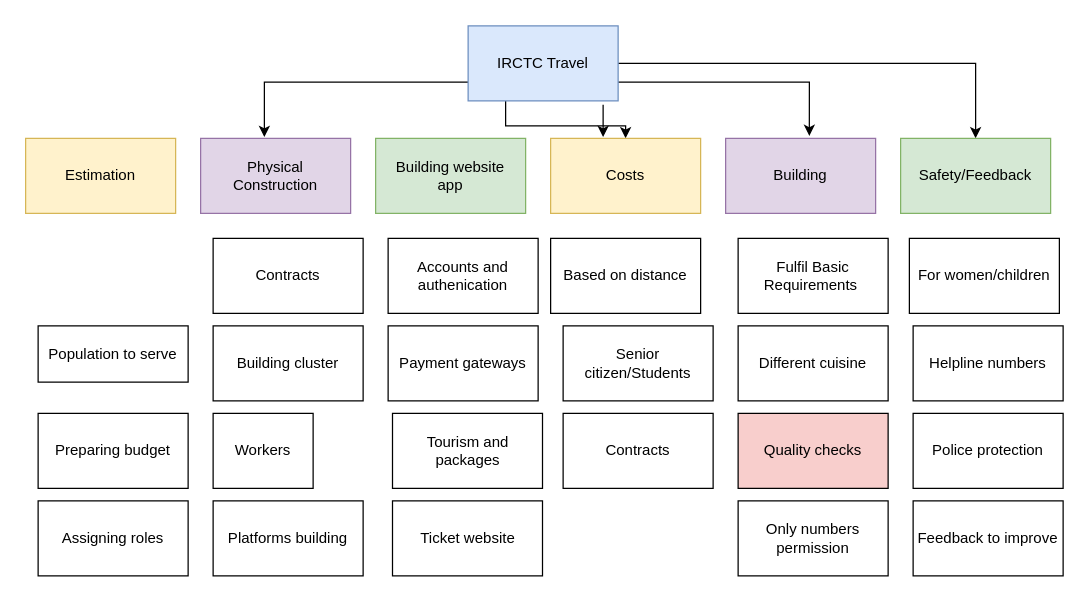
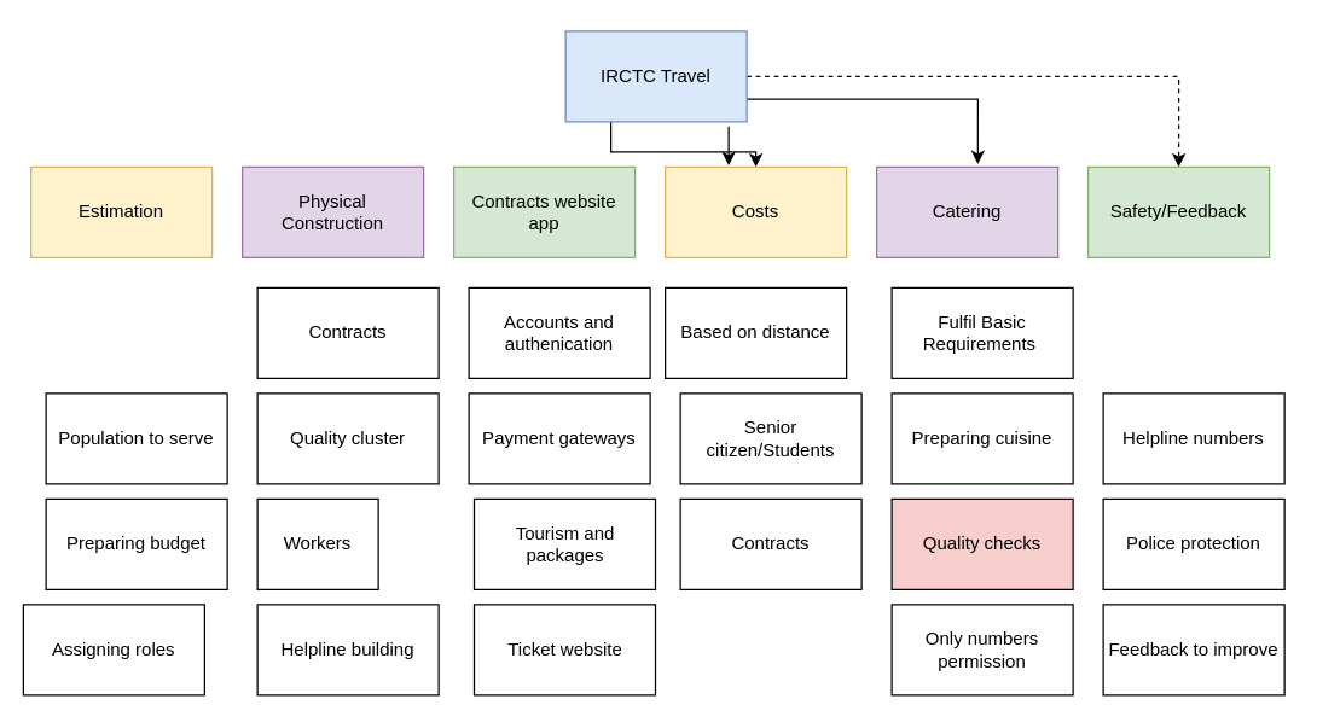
- <mxCell id="4" style="edgeStyle=orthogonalEdgeStyle;rounded=0;orthogonalLoop=1;jettySize=auto;html=1;exitX=1;exitY=0.5;exitDx=0;exitDy=0;entryX=0.5;entryY=0;entryDx=0;entryDy=0;" edge="1" parent="1" source="6" target="14"><mxGeometry relative="1" as="geometry" /></mxCell>
+ <mxCell id="4" style="edgeStyle=orthogonalEdgeStyle;rounded=0;orthogonalLoop=1;jettySize=auto;html=1;exitX=1;exitY=0.5;exitDx=0;exitDy=0;entryX=0.5;entryY=0;entryDx=0;entryDy=0;dashed=1;" edge="1" parent="1" source="6" target="14"><mxGeometry relative="1" as="geometry" /></mxCell>
- <mxCell id="2" style="edgeStyle=orthogonalEdgeStyle;rounded=0;orthogonalLoop=1;jettySize=auto;html=1;exitX=0;exitY=0.75;exitDx=0;exitDy=0;entryX=0.425;entryY=-0.017;entryDx=0;entryDy=0;entryPerimeter=0;" edge="1" parent="1" source="6" target="8"><mxGeometry relative="1" as="geometry" /></mxCell>
- <mxCell id="9" value="Building website&lt;br&gt;app" style="rounded=0;whiteSpace=wrap;html=1;fillColor=#d5e8d4;strokeColor=#82b366;" vertex="1" parent="1"><mxGeometry x="300" y="110" width="120" height="60" as="geometry" /></mxCell>
+ <mxCell id="9" value="Contracts website&lt;br&gt;app" style="rounded=0;whiteSpace=wrap;html=1;fillColor=#d5e8d4;strokeColor=#82b366;" vertex="1" parent="1"><mxGeometry x="300" y="110" width="120" height="60" as="geometry" /></mxCell>
- <mxCell id="11" value="Building" style="rounded=0;whiteSpace=wrap;html=1;fillColor=#e1d5e7;strokeColor=#9673a6;" vertex="1" parent="1"><mxGeometry x="580" y="110" width="120" height="60" as="geometry" /></mxCell>
+ <mxCell id="11" value="Catering" style="rounded=0;whiteSpace=wrap;html=1;fillColor=#e1d5e7;strokeColor=#9673a6;" vertex="1" parent="1"><mxGeometry x="580" y="110" width="120" height="60" as="geometry" /></mxCell>
- <mxCell id="32" value="For women/children" style="rounded=0;whiteSpace=wrap;html=1;" vertex="1" parent="1"><mxGeometry x="727" y="190" width="120" height="60" as="geometry" /></mxCell>
- <mxCell id="12" value="Population to serve" style="rounded=0;whiteSpace=wrap;html=1;" vertex="1" parent="1"><mxGeometry x="30" y="260" width="120" height="45" as="geometry" /></mxCell>
+ <mxCell id="12" value="Population to serve" style="rounded=0;whiteSpace=wrap;html=1;" vertex="1" parent="1"><mxGeometry x="30" y="260" width="120" height="60" as="geometry" /></mxCell>
- <mxCell id="18" value="Building cluster" style="rounded=0;whiteSpace=wrap;html=1;" vertex="1" parent="1"><mxGeometry x="170" y="260" width="120" height="60" as="geometry" /></mxCell>
+ <mxCell id="18" value="Quality cluster" style="rounded=0;whiteSpace=wrap;html=1;" vertex="1" parent="1"><mxGeometry x="170" y="260" width="120" height="60" as="geometry" /></mxCell>
- <mxCell id="29" value="Different&amp;nbsp;cuisine" style="rounded=0;whiteSpace=wrap;html=1;" vertex="1" parent="1"><mxGeometry x="590" y="260" width="120" height="60" as="geometry" /></mxCell>
+ <mxCell id="29" value="Preparing&amp;nbsp;cuisine" style="rounded=0;whiteSpace=wrap;html=1;" vertex="1" parent="1"><mxGeometry x="590" y="260" width="120" height="60" as="geometry" /></mxCell>
- <mxCell id="16" value="Assigning roles" style="rounded=0;whiteSpace=wrap;html=1;" vertex="1" parent="1"><mxGeometry x="30" y="400" width="120" height="60" as="geometry" /></mxCell>
+ <mxCell id="16" value="Assigning roles" style="rounded=0;whiteSpace=wrap;html=1;" vertex="1" parent="1"><mxGeometry x="15" y="400" width="120" height="60" as="geometry" /></mxCell>
- <mxCell id="20" value="Platforms building" style="rounded=0;whiteSpace=wrap;html=1;" vertex="1" parent="1"><mxGeometry x="170" y="400" width="120" height="60" as="geometry" /></mxCell>
+ <mxCell id="20" value="Helpline building" style="rounded=0;whiteSpace=wrap;html=1;" vertex="1" parent="1"><mxGeometry x="170" y="400" width="120" height="60" as="geometry" /></mxCell>
